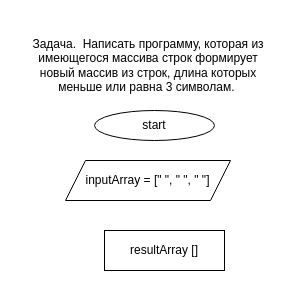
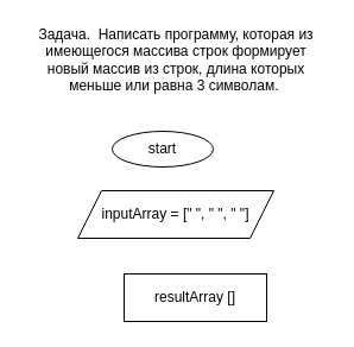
- <mxCell id="3" value="Задача.&amp;nbsp; Написать программу, которая из имеющегося массива строк формирует новый массив из строк, длина которых меньше или равна 3 символам.&amp;nbsp;" style="text;html=1;strokeColor=none;fillColor=none;align=center;verticalAlign=middle;whiteSpace=wrap;rounded=0;" vertex="1" parent="1"><mxGeometry x="20" y="35" width="256" height="60" as="geometry" /></mxCell>
+ <mxCell id="3" value="Задача.&amp;nbsp; Написать программу, которая из имеющегося массива строк формирует новый массив из строк, длина которых меньше или равна 3 символам.&amp;nbsp;" style="text;html=1;strokeColor=none;fillColor=none;align=center;verticalAlign=middle;whiteSpace=wrap;rounded=0;" vertex="1" parent="1"><mxGeometry x="20" y="20" width="256" height="60" as="geometry" /></mxCell>
- <mxCell id="2" value="start" style="ellipse;whiteSpace=wrap;html=1;" vertex="1" parent="1"><mxGeometry x="94" y="110" width="120" height="30" as="geometry" /></mxCell>
+ <mxCell id="2" value="start" style="ellipse;whiteSpace=wrap;html=1;" vertex="1" parent="1"><mxGeometry x="94" y="110" width="85" height="30" as="geometry" /></mxCell>
